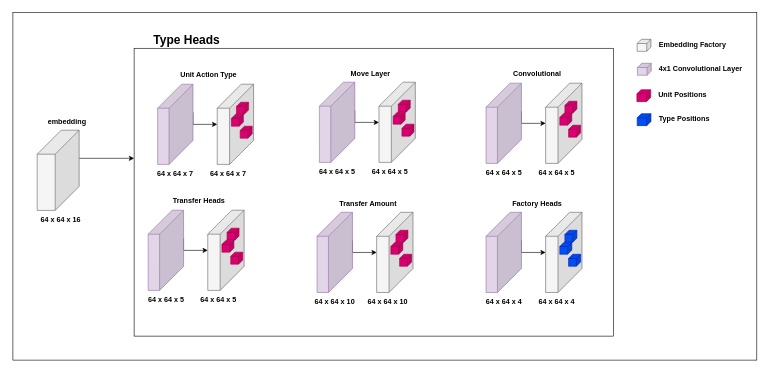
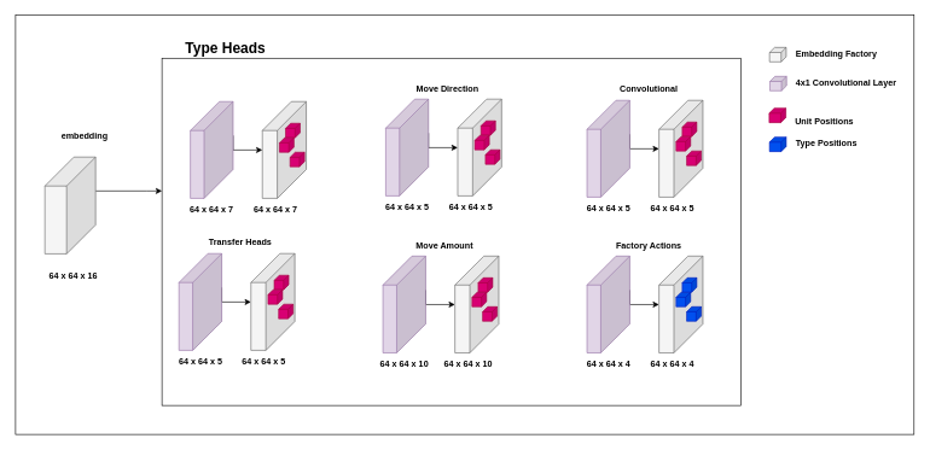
- <mxCell id="31" value="Move Layer" style="text;html=1;strokeColor=none;fillColor=none;align=center;verticalAlign=middle;whiteSpace=wrap;rounded=0;fontStyle=1" vertex="1" parent="1"><mxGeometry x="561.98" y="106.55" width="110" height="30" as="geometry" /></mxCell>
+ <mxCell id="31" value="Move Direction" style="text;html=1;strokeColor=none;fillColor=none;align=center;verticalAlign=middle;whiteSpace=wrap;rounded=0;fontStyle=1" vertex="1" parent="1"><mxGeometry x="561.98" y="106.55" width="110" height="30" as="geometry" /></mxCell>
- <mxCell id="22" value="Unit Action Type" style="text;html=1;strokeColor=none;fillColor=none;align=center;verticalAlign=middle;whiteSpace=wrap;rounded=0;fontStyle=1" vertex="1" parent="1"><mxGeometry x="292.23" y="109.93" width="110" height="30" as="geometry" /></mxCell>
- <mxCell id="70" value="Unit Positions" style="text;html=1;strokeColor=none;fillColor=none;align=left;verticalAlign=middle;whiteSpace=wrap;rounded=0;fontStyle=1" vertex="1" parent="1"><mxGeometry x="1095" y="146.05" width="146" height="23.88" as="geometry" /></mxCell>
+ <mxCell id="70" value="Unit Positions" style="text;html=1;strokeColor=none;fillColor=none;align=left;verticalAlign=middle;whiteSpace=wrap;rounded=0;fontStyle=1" vertex="1" parent="1"><mxGeometry x="1095" y="156.05" width="146" height="23.88" as="geometry" /></mxCell>
- <mxCell id="5" value="&lt;b&gt;embedding&lt;/b&gt;" style="text;html=1;strokeColor=none;fillColor=none;align=center;verticalAlign=middle;whiteSpace=wrap;rounded=0;" vertex="1" parent="1"><mxGeometry x="56" y="186.62" width="110" height="30" as="geometry" /></mxCell>
+ <mxCell id="5" value="&lt;b&gt;embedding&lt;/b&gt;" style="text;html=1;strokeColor=none;fillColor=none;align=center;verticalAlign=middle;whiteSpace=wrap;rounded=0;" vertex="1" parent="1"><mxGeometry x="61" y="171.62" width="110" height="30" as="geometry" /></mxCell>
- <mxCell id="58" value="Transfer Amount" style="text;html=1;strokeColor=none;fillColor=none;align=center;verticalAlign=middle;whiteSpace=wrap;rounded=0;fontStyle=1" vertex="1" parent="1"><mxGeometry x="558.11" y="323.5" width="110" height="30" as="geometry" /></mxCell>
+ <mxCell id="58" value="Move Amount" style="text;html=1;strokeColor=none;fillColor=none;align=center;verticalAlign=middle;whiteSpace=wrap;rounded=0;fontStyle=1" vertex="1" parent="1"><mxGeometry x="558.11" y="323.5" width="110" height="30" as="geometry" /></mxCell>
- <mxCell id="13" value="Factory Heads" style="text;html=1;strokeColor=none;fillColor=none;align=center;verticalAlign=middle;whiteSpace=wrap;rounded=0;fontStyle=1" vertex="1" parent="1"><mxGeometry x="839.87" y="323.5" width="110" height="30" as="geometry" /></mxCell>
+ <mxCell id="13" value="Factory Actions" style="text;html=1;strokeColor=none;fillColor=none;align=center;verticalAlign=middle;whiteSpace=wrap;rounded=0;fontStyle=1" vertex="1" parent="1"><mxGeometry x="839.87" y="323.5" width="110" height="30" as="geometry" /></mxCell>
- <mxCell id="6" value="64 x 64 x 16" style="text;html=1;strokeColor=none;fillColor=none;align=center;verticalAlign=middle;whiteSpace=wrap;rounded=0;fontStyle=1" vertex="1" parent="1"><mxGeometry x="51" y="359.38" width="99" height="14" as="geometry" /></mxCell>
+ <mxCell id="6" value="64 x 64 x 16" style="text;html=1;strokeColor=none;fillColor=none;align=center;verticalAlign=middle;whiteSpace=wrap;rounded=0;fontStyle=1" vertex="1" parent="1"><mxGeometry x="51" y="374.38" width="99" height="14" as="geometry" /></mxCell>
